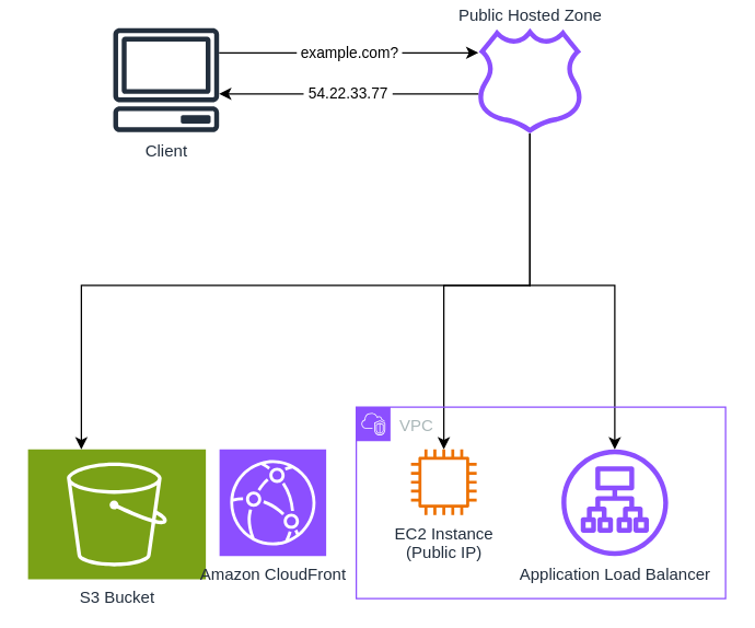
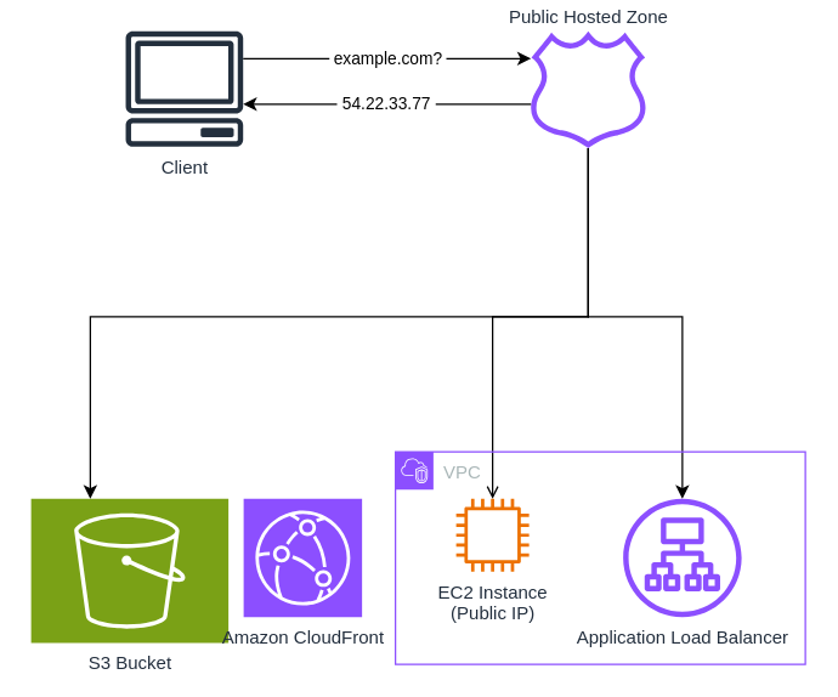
- <mxCell id="7" style="edgeStyle=orthogonalEdgeStyle;rounded=0;orthogonalLoop=1;jettySize=auto;html=1;" edge="1" parent="1" source="9" target="4"><mxGeometry relative="1" as="geometry"><Array as="points"><mxPoint x="387" y="208" /><mxPoint x="324" y="208" /></Array></mxGeometry></mxCell>
+ <mxCell id="7" style="edgeStyle=orthogonalEdgeStyle;rounded=0;orthogonalLoop=1;jettySize=auto;html=1;endArrow=open;" edge="1" parent="1" source="9" target="4"><mxGeometry relative="1" as="geometry"><Array as="points"><mxPoint x="387" y="208" /><mxPoint x="324" y="208" /></Array></mxGeometry></mxCell>
